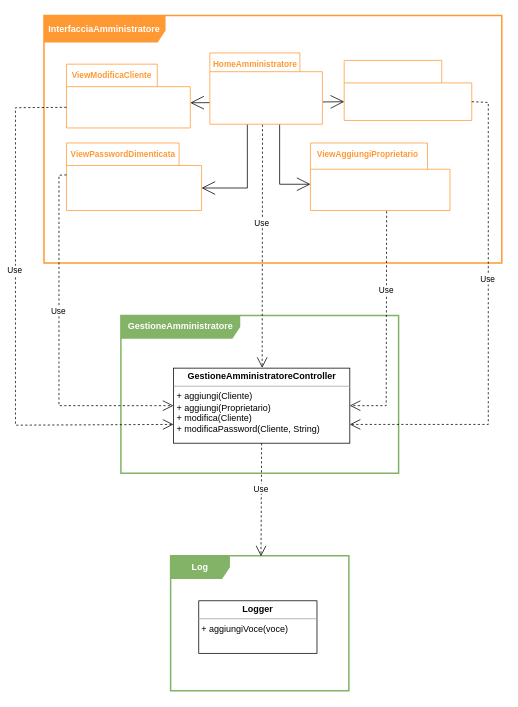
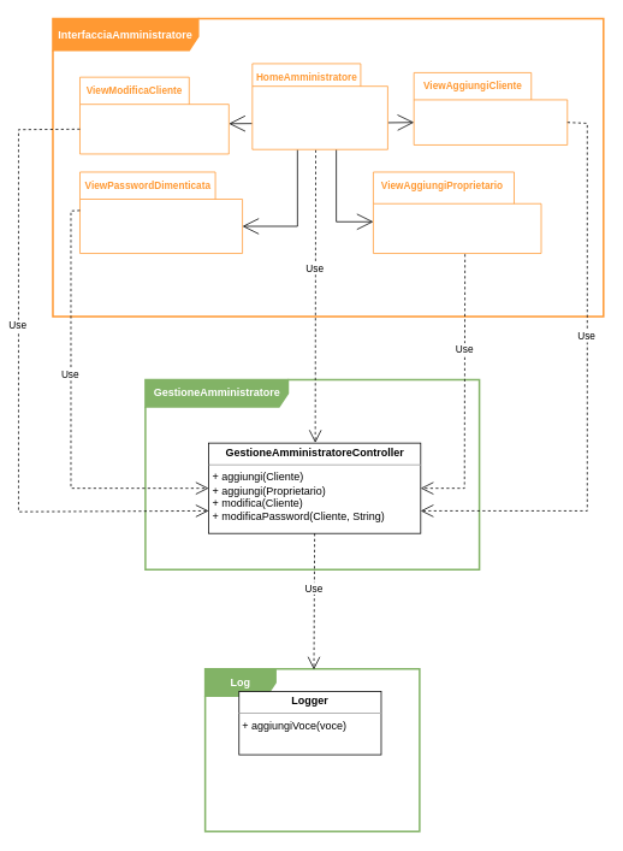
+ <mxCell id="17" value="ViewAggiungiCliente" style="text;html=1;align=center;verticalAlign=middle;resizable=0;points=[];autosize=1;strokeColor=none;fillColor=none;fontSize=11;fontStyle=1;fontColor=#FF9933;" parent="1" vertex="1"><mxGeometry x="458" y="80" width="130" height="30" as="geometry" /></mxCell>
- <mxCell id="15" value="&lt;p style=&quot;margin:0px;margin-top:4px;text-align:center;&quot;&gt;&lt;b&gt;Logger&lt;/b&gt;&lt;/p&gt;&lt;hr size=&quot;1&quot;&gt;&lt;p style=&quot;margin:0px;margin-left:4px;&quot;&gt;+ aggiungiVoce(voce)&lt;/p&gt;" style="verticalAlign=top;align=left;overflow=fill;fontSize=12;fontFamily=Helvetica;html=1;whiteSpace=wrap;" parent="1" vertex="1"><mxGeometry x="264.25" y="800" width="157.5" height="70" as="geometry" /></mxCell>
+ <mxCell id="15" value="&lt;p style=&quot;margin:0px;margin-top:4px;text-align:center;&quot;&gt;&lt;b&gt;Logger&lt;/b&gt;&lt;/p&gt;&lt;hr size=&quot;1&quot;&gt;&lt;p style=&quot;margin:0px;margin-left:4px;&quot;&gt;+ aggiungiVoce(voce)&lt;/p&gt;" style="verticalAlign=top;align=left;overflow=fill;fontSize=12;fontFamily=Helvetica;html=1;whiteSpace=wrap;" parent="1" vertex="1"><mxGeometry x="264.25" y="765" width="157.5" height="70" as="geometry" /></mxCell>
